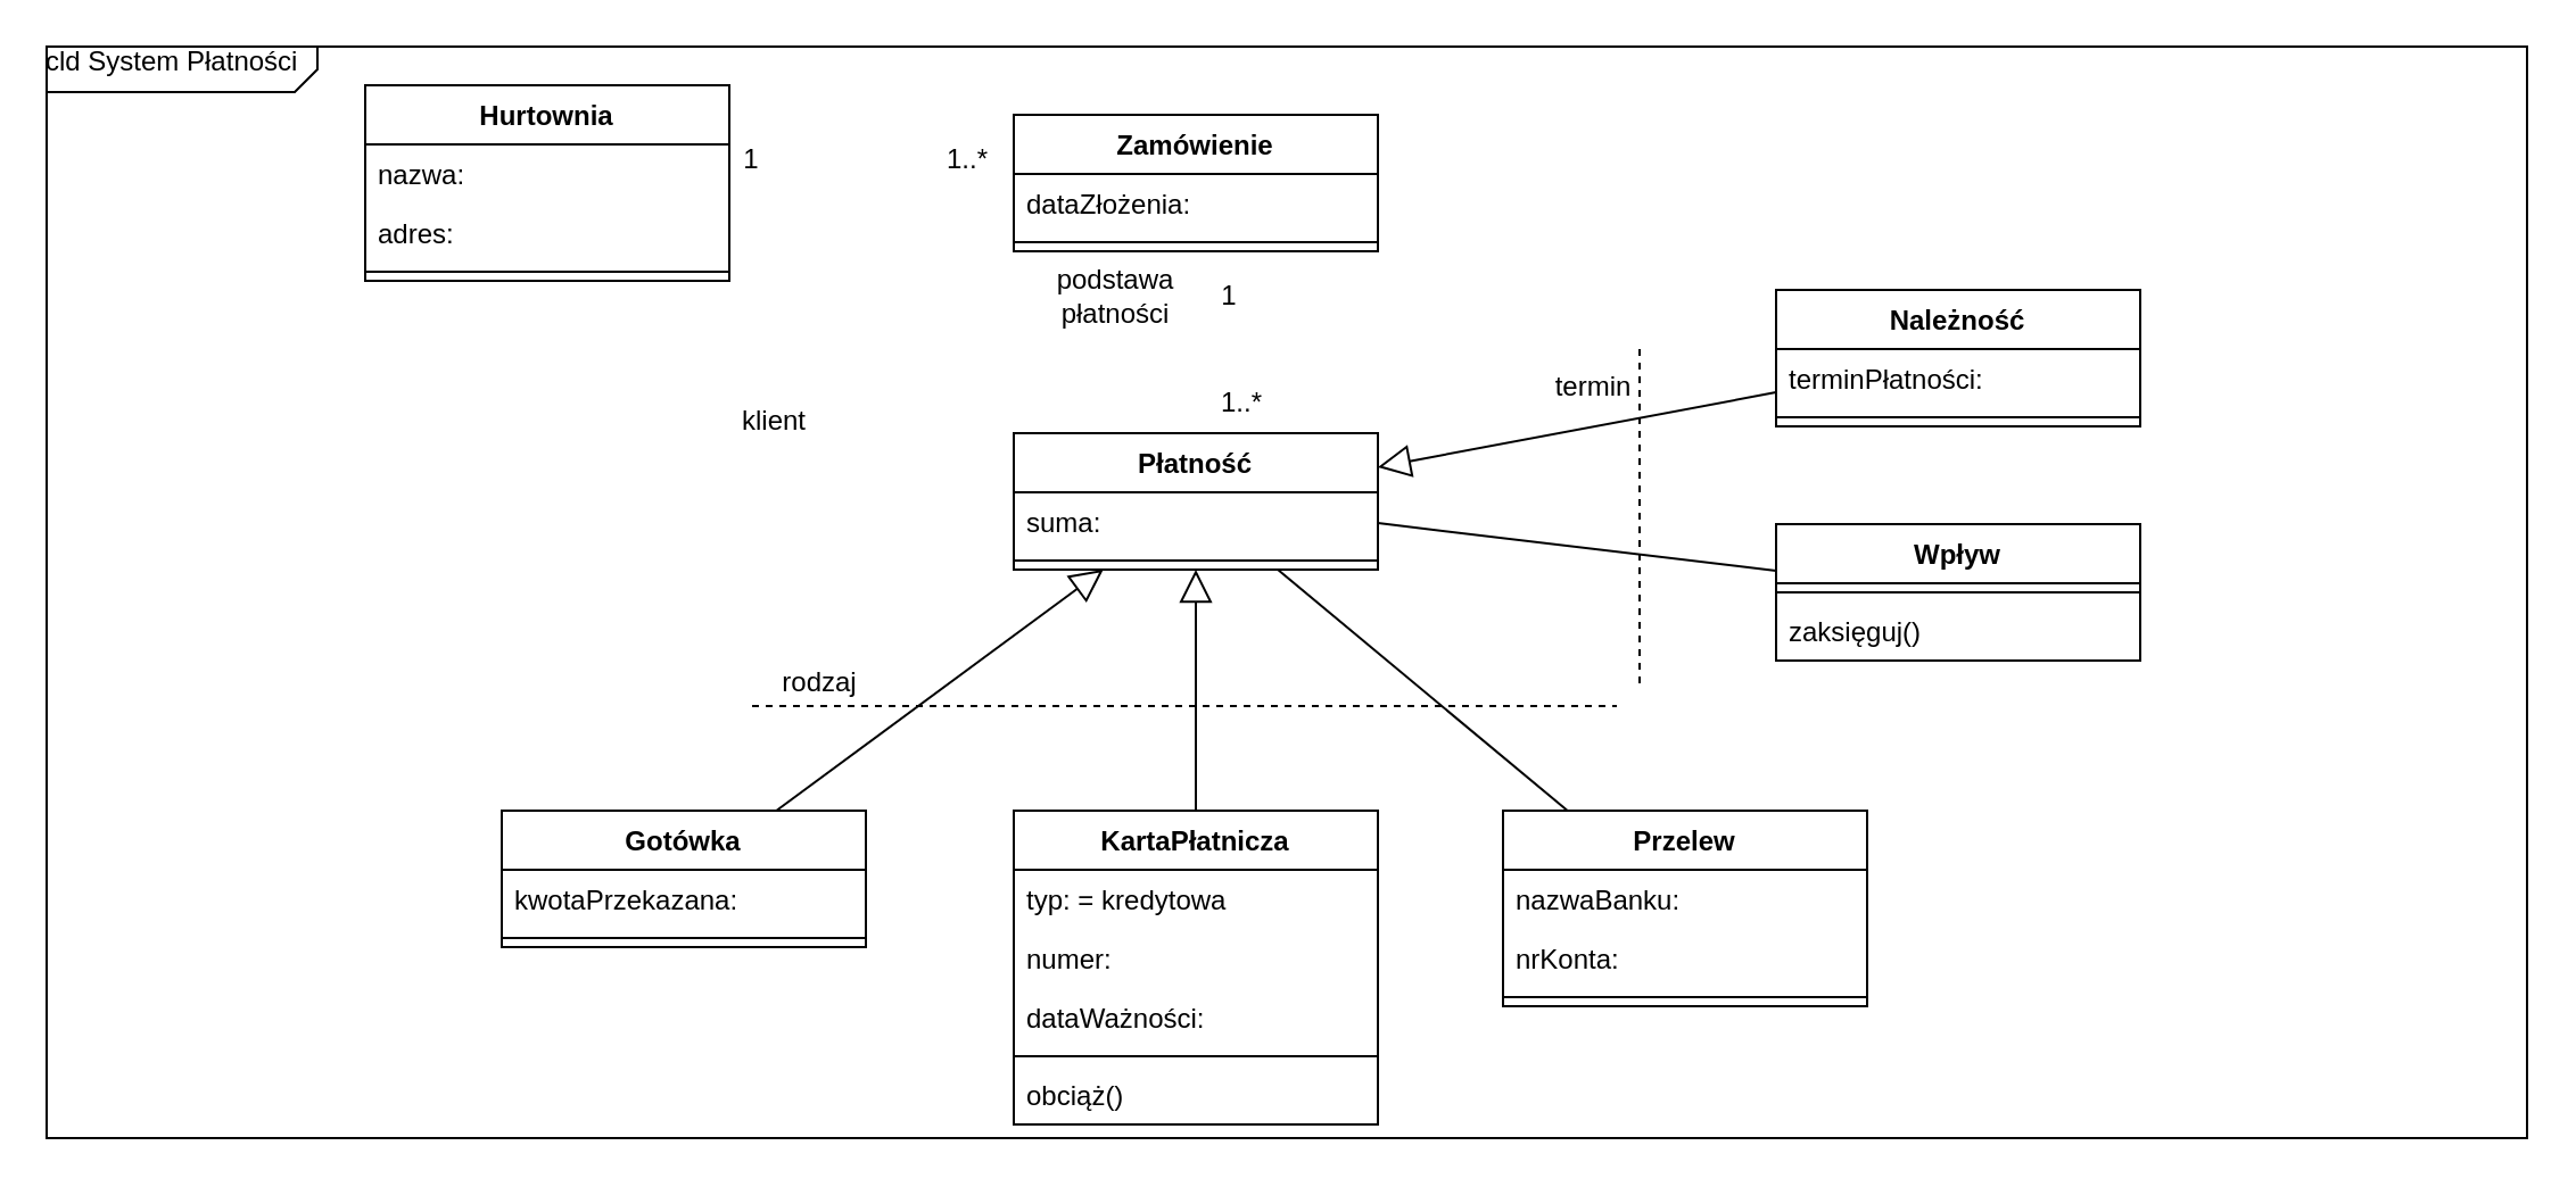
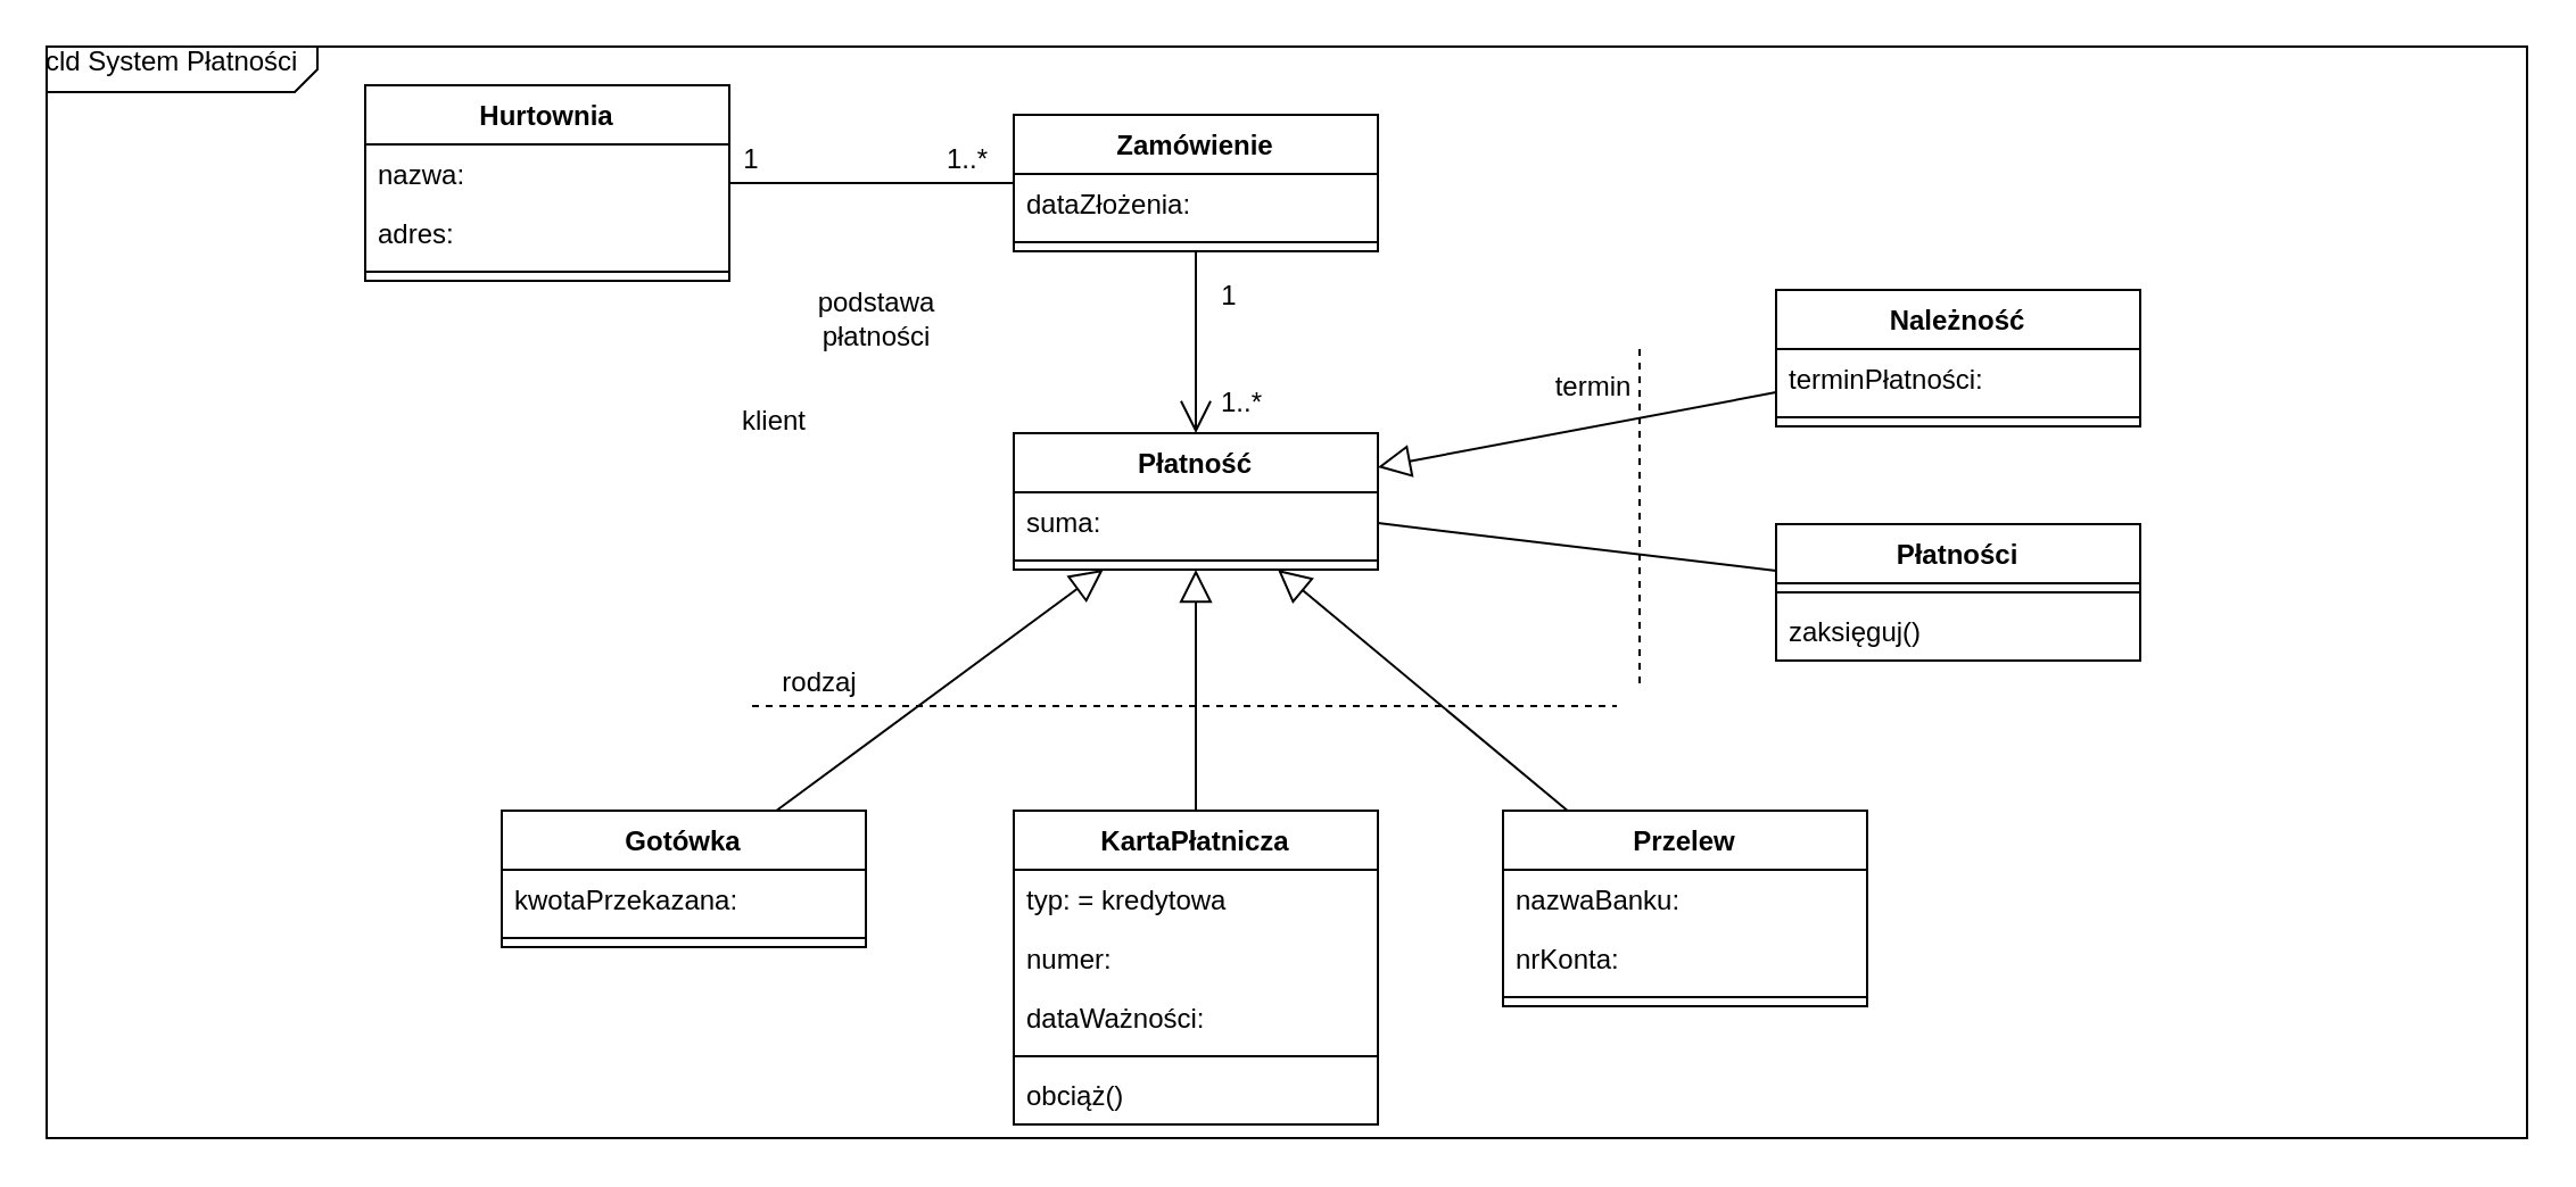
+ <mxCell id="32" value="" style="endArrow=none;html=1;" edge="1" parent="1" source="7" target="3"><mxGeometry width="50" height="50" relative="1" as="geometry"><mxPoint x="510" y="290" as="sourcePoint" /><mxPoint x="560" y="240" as="targetPoint" /></mxGeometry></mxCell>
- <mxCell id="46" value="podstawa płatności" style="text;html=1;strokeColor=none;fillColor=none;align=center;verticalAlign=middle;whiteSpace=wrap;rounded=0;" vertex="1" parent="1"><mxGeometry x="470" y="120" width="40" height="20" as="geometry" /></mxCell>
+ <mxCell id="46" value="podstawa płatności" style="text;html=1;strokeColor=none;fillColor=none;align=center;verticalAlign=middle;whiteSpace=wrap;rounded=0;" vertex="1" parent="1"><mxGeometry x="365" y="130" width="40" height="20" as="geometry" /></mxCell>
+ <mxCell id="33" value="" style="endArrow=open;endFill=1;endSize=12;html=1;" edge="1" parent="1" source="7" target="10"><mxGeometry width="160" relative="1" as="geometry"><mxPoint x="450" y="270" as="sourcePoint" /><mxPoint x="610" y="270" as="targetPoint" /></mxGeometry></mxCell>
- <mxCell id="13" value="Wpływ" style="swimlane;fontStyle=1;align=center;verticalAlign=top;childLayout=stackLayout;horizontal=1;startSize=26;horizontalStack=0;resizeParent=1;resizeParentMax=0;resizeLast=0;collapsible=1;marginBottom=0;" vertex="1" parent="1"><mxGeometry x="780" y="230" width="160" height="60" as="geometry" /></mxCell>
+ <mxCell id="13" value="Płatności" style="swimlane;fontStyle=1;align=center;verticalAlign=top;childLayout=stackLayout;horizontal=1;startSize=26;horizontalStack=0;resizeParent=1;resizeParentMax=0;resizeLast=0;collapsible=1;marginBottom=0;" vertex="1" parent="1"><mxGeometry x="780" y="230" width="160" height="60" as="geometry" /></mxCell>
- <mxCell id="36" value="" style="edgeStyle=none;html=1;endArrow=none;endFill=0;endSize=12;verticalAlign=bottom;" edge="1" parent="1" source="25" target="10"><mxGeometry width="160" relative="1" as="geometry"><mxPoint x="450" y="270" as="sourcePoint" /><mxPoint x="610" y="270" as="targetPoint" /></mxGeometry></mxCell>
+ <mxCell id="36" value="" style="edgeStyle=none;html=1;endArrow=block;endFill=0;endSize=12;verticalAlign=bottom;" edge="1" parent="1" source="25" target="10"><mxGeometry width="160" relative="1" as="geometry"><mxPoint x="450" y="270" as="sourcePoint" /><mxPoint x="610" y="270" as="targetPoint" /></mxGeometry></mxCell>
